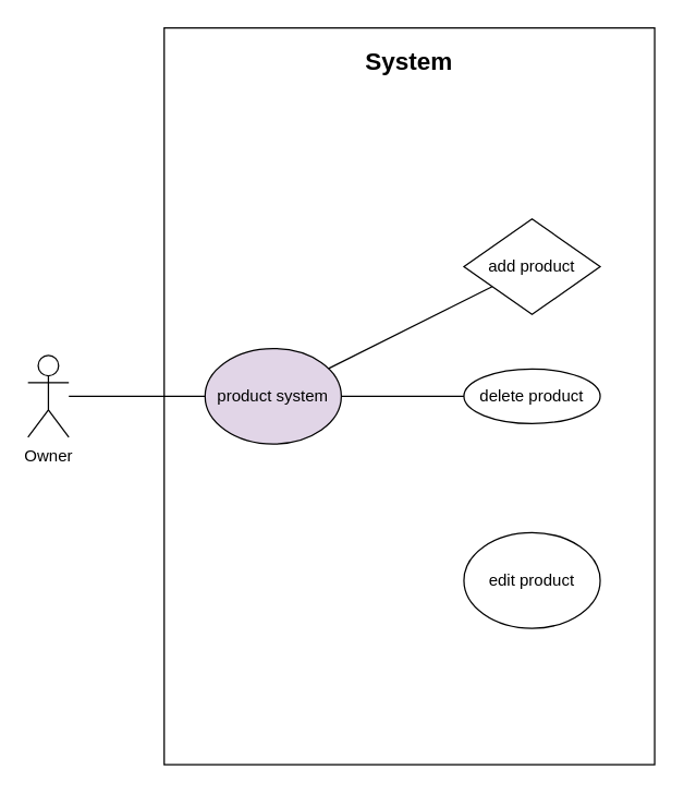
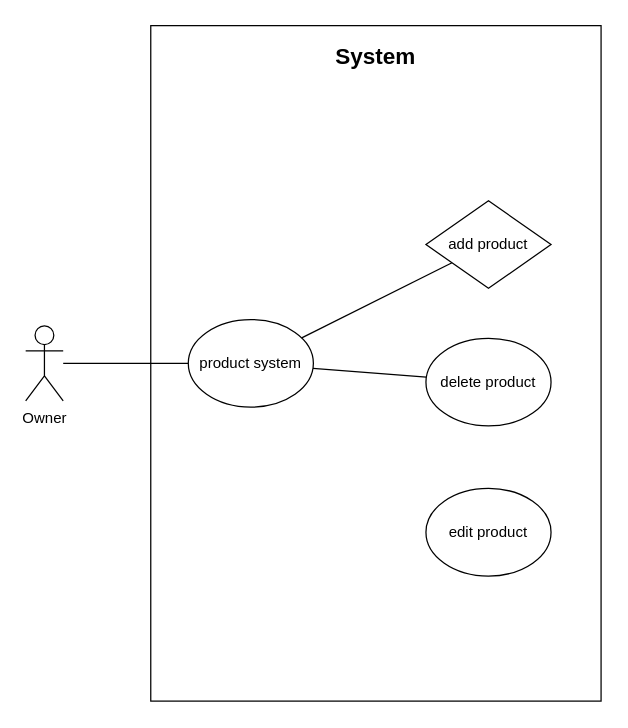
- <mxCell id="5" value="product system" style="ellipse;whiteSpace=wrap;html=1;fillColor=#e1d5e7;" vertex="1" parent="1"><mxGeometry x="150" y="255" width="100" height="70" as="geometry" /></mxCell>
+ <mxCell id="5" value="product system" style="ellipse;whiteSpace=wrap;html=1;" vertex="1" parent="1"><mxGeometry x="150" y="255" width="100" height="70" as="geometry" /></mxCell>
- <mxCell id="8" value="delete product" style="ellipse;whiteSpace=wrap;html=1;" vertex="1" parent="1"><mxGeometry x="340" y="270" width="100" height="40" as="geometry" /></mxCell>
+ <mxCell id="8" value="delete product" style="ellipse;whiteSpace=wrap;html=1;" vertex="1" parent="1"><mxGeometry x="340" y="270" width="100" height="70" as="geometry" /></mxCell>
